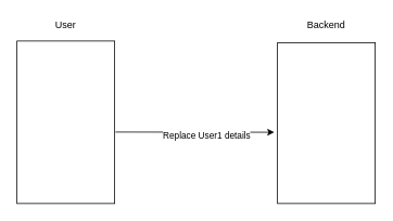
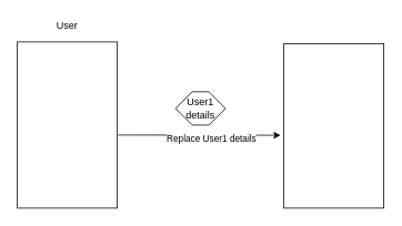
- <mxCell id="4" value="Backend" style="text;html=1;strokeColor=none;fillColor=none;align=center;verticalAlign=middle;whiteSpace=wrap;rounded=0;" parent="1" vertex="1"><mxGeometry x="380" y="20" width="40" height="20" as="geometry" /></mxCell>
+ <mxCell id="6" value="User1 details" style="shape=hexagon;perimeter=hexagonPerimeter2;whiteSpace=wrap;html=1;fixedSize=1;" vertex="1" parent="1"><mxGeometry x="210" y="110" width="60" height="40" as="geometry" /></mxCell>
